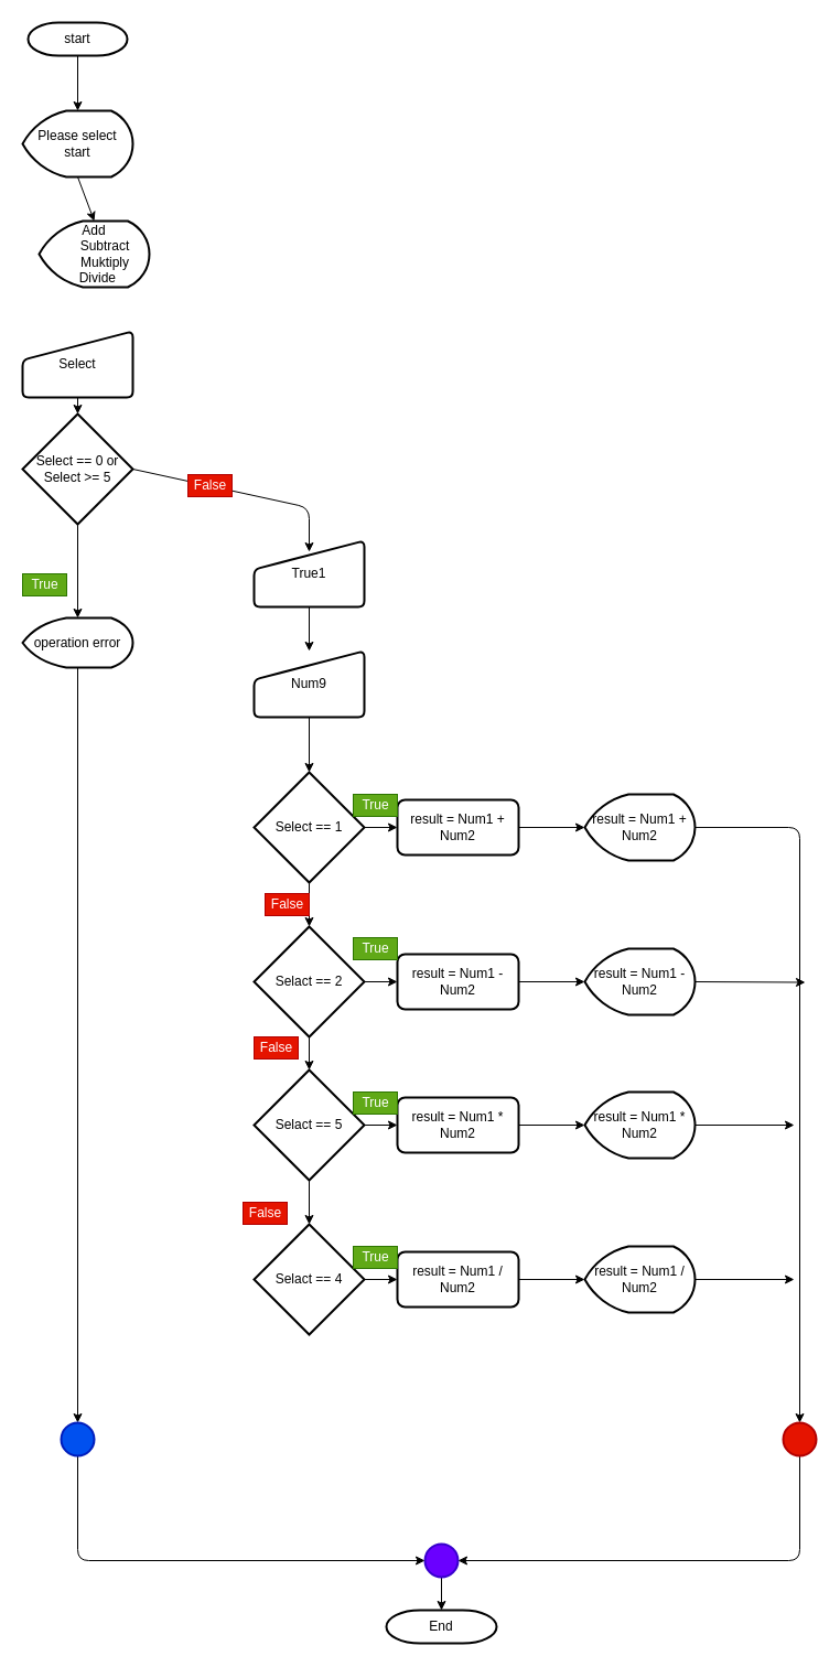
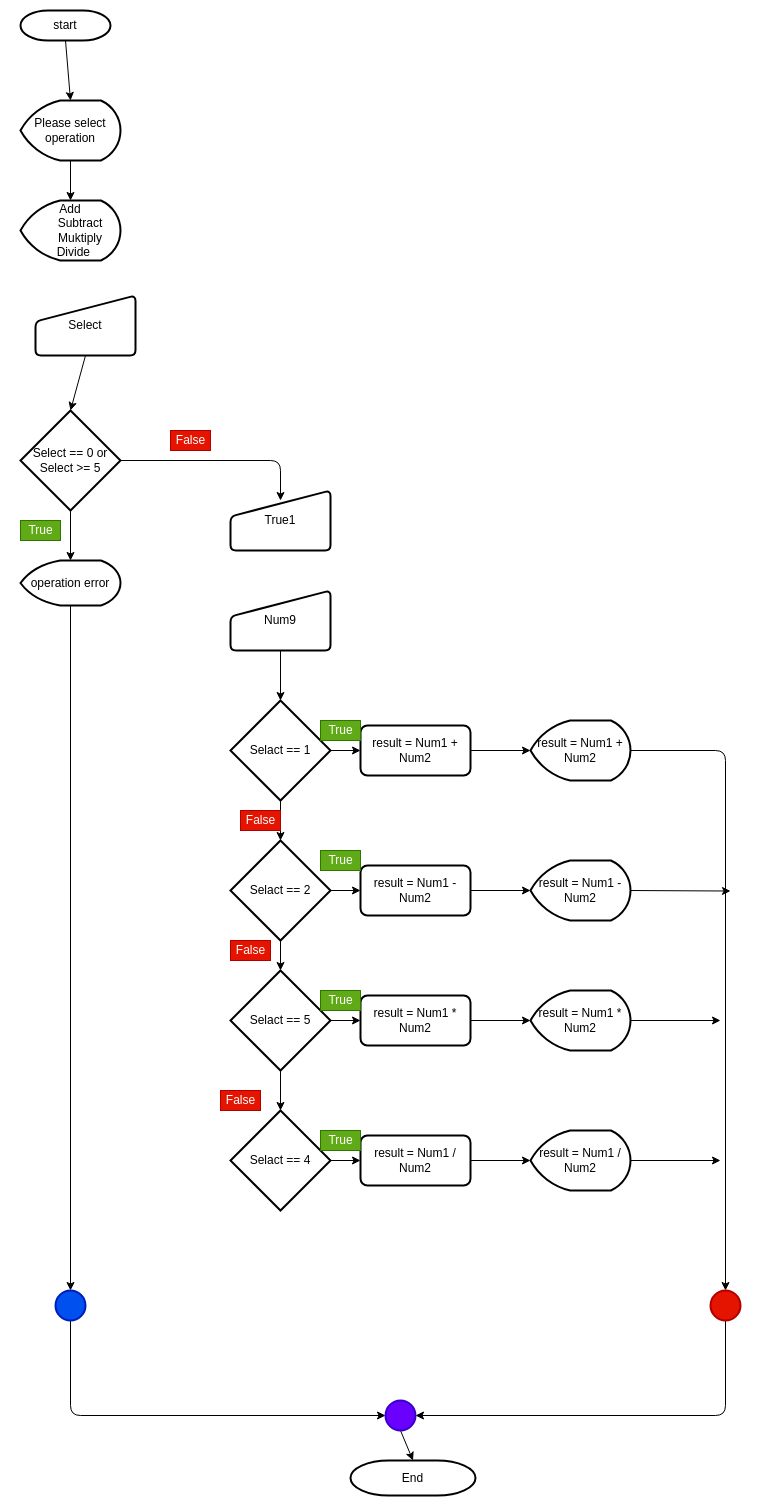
- <mxCell id="3" value="start" style="strokeWidth=2;html=1;shape=mxgraph.flowchart.terminator;whiteSpace=wrap;" vertex="1" parent="1"><mxGeometry x="25" y="20" width="90" height="30" as="geometry" /></mxCell>
+ <mxCell id="3" value="start" style="strokeWidth=2;html=1;shape=mxgraph.flowchart.terminator;whiteSpace=wrap;" vertex="1" parent="1"><mxGeometry x="20" y="10" width="90" height="30" as="geometry" /></mxCell>
- <mxCell id="5" value="Please select start" style="strokeWidth=2;html=1;shape=mxgraph.flowchart.display;whiteSpace=wrap;" vertex="1" parent="1"><mxGeometry x="20" y="100" width="100" height="60" as="geometry" /></mxCell>
+ <mxCell id="5" value="Please select operation" style="strokeWidth=2;html=1;shape=mxgraph.flowchart.display;whiteSpace=wrap;" vertex="1" parent="1"><mxGeometry x="20" y="100" width="100" height="60" as="geometry" /></mxCell>
- <mxCell id="6" value="Add&lt;br&gt;&amp;nbsp; &amp;nbsp; &amp;nbsp; Subtract&lt;br&gt;&amp;nbsp; &amp;nbsp; &amp;nbsp; Muktiply&lt;br&gt;&amp;nbsp; Divide" style="strokeWidth=2;html=1;shape=mxgraph.flowchart.display;whiteSpace=wrap;" vertex="1" parent="1"><mxGeometry x="35" y="200" width="100" height="60" as="geometry" /></mxCell>
+ <mxCell id="6" value="Add&lt;br&gt;&amp;nbsp; &amp;nbsp; &amp;nbsp; Subtract&lt;br&gt;&amp;nbsp; &amp;nbsp; &amp;nbsp; Muktiply&lt;br&gt;&amp;nbsp; Divide" style="strokeWidth=2;html=1;shape=mxgraph.flowchart.display;whiteSpace=wrap;" vertex="1" parent="1"><mxGeometry x="20" y="200" width="100" height="60" as="geometry" /></mxCell>
- <mxCell id="8" value="Select" style="html=1;strokeWidth=2;shape=manualInput;whiteSpace=wrap;rounded=1;size=26;arcSize=11;" vertex="1" parent="1"><mxGeometry x="20" y="300" width="100" height="60" as="geometry" /></mxCell>
+ <mxCell id="8" value="Select" style="html=1;strokeWidth=2;shape=manualInput;whiteSpace=wrap;rounded=1;size=26;arcSize=11;" vertex="1" parent="1"><mxGeometry x="35" y="295" width="100" height="60" as="geometry" /></mxCell>
- <mxCell id="11" value="Select == 0 or Select &gt;= 5" style="strokeWidth=2;html=1;shape=mxgraph.flowchart.decision;whiteSpace=wrap;" vertex="1" parent="1"><mxGeometry x="20" y="375" width="100" height="100" as="geometry" /></mxCell>
+ <mxCell id="11" value="Select == 0 or Select &gt;= 5" style="strokeWidth=2;html=1;shape=mxgraph.flowchart.decision;whiteSpace=wrap;" vertex="1" parent="1"><mxGeometry x="20" y="410" width="100" height="100" as="geometry" /></mxCell>
- <mxCell id="18" style="edgeStyle=none;html=1;exitX=0.5;exitY=1;exitDx=0;exitDy=0;entryX=0.5;entryY=0;entryDx=0;entryDy=0;" edge="1" parent="1" source="19" target="21"><mxGeometry relative="1" as="geometry" /></mxCell>
- <mxCell id="25" value="Select == 1" style="strokeWidth=2;html=1;shape=mxgraph.flowchart.decision;whiteSpace=wrap;" vertex="1" parent="1"><mxGeometry x="230" y="700" width="100" height="100" as="geometry" /></mxCell>
+ <mxCell id="25" value="Selact == 1" style="strokeWidth=2;html=1;shape=mxgraph.flowchart.decision;whiteSpace=wrap;" vertex="1" parent="1"><mxGeometry x="230" y="700" width="100" height="100" as="geometry" /></mxCell>
- <mxCell id="15" value="End" style="strokeWidth=2;html=1;shape=mxgraph.flowchart.terminator;whiteSpace=wrap;" vertex="1" parent="1"><mxGeometry x="350" y="1460" width="100" height="30" as="geometry" /></mxCell>
+ <mxCell id="15" value="End" style="strokeWidth=2;html=1;shape=mxgraph.flowchart.terminator;whiteSpace=wrap;" vertex="1" parent="1"><mxGeometry x="350" y="1460" width="125" height="35" as="geometry" /></mxCell>
